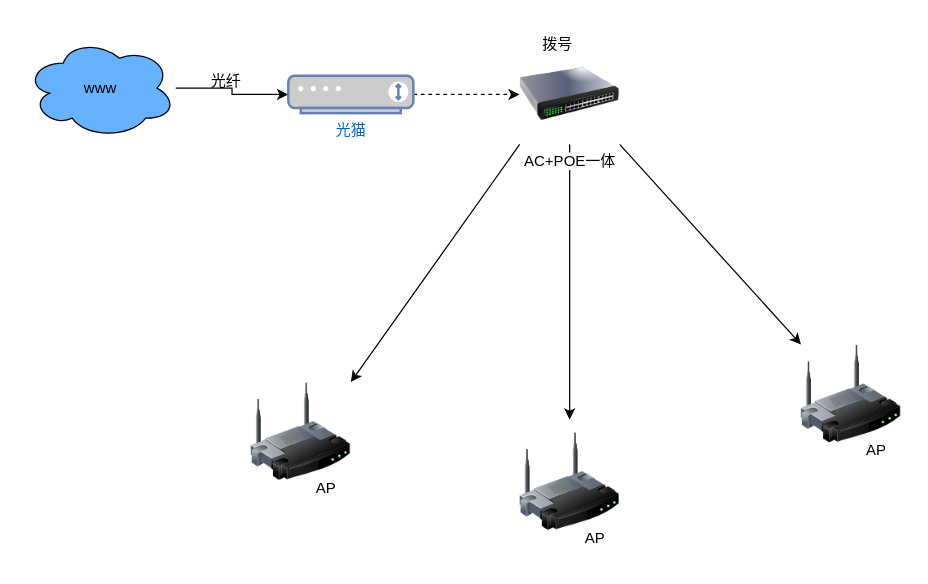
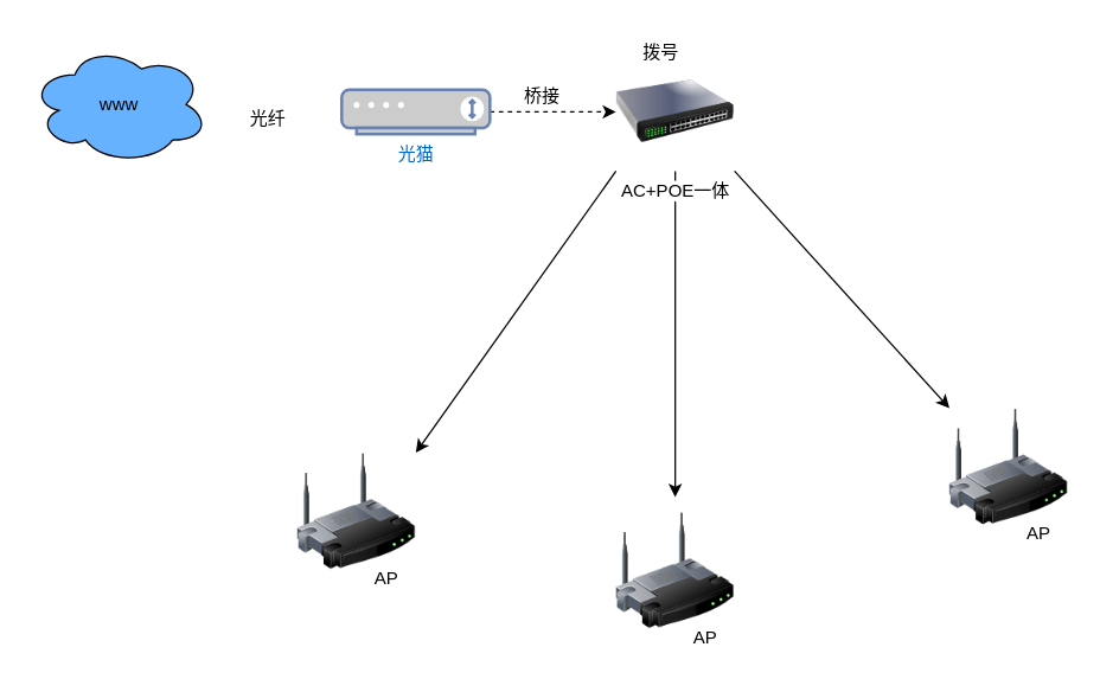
- <mxCell id="18" value="光纤" style="text;html=1;align=center;verticalAlign=middle;resizable=0;points=[];autosize=1;strokeColor=none;fillColor=none;" vertex="1" parent="1"><mxGeometry x="155" y="50" width="50" height="30" as="geometry" /></mxCell>
+ <mxCell id="18" value="光纤" style="text;html=1;align=center;verticalAlign=middle;resizable=0;points=[];autosize=1;strokeColor=none;fillColor=none;" vertex="1" parent="1"><mxGeometry x="155" y="65" width="50" height="30" as="geometry" /></mxCell>
+ <mxCell id="10" value="桥接" style="text;html=1;align=center;verticalAlign=middle;resizable=0;points=[];autosize=1;strokeColor=none;fillColor=none;" vertex="1" parent="1"><mxGeometry x="340" y="50" width="50" height="30" as="geometry" /></mxCell>
- <mxCell id="2" style="edgeStyle=orthogonalEdgeStyle;rounded=0;orthogonalLoop=1;jettySize=auto;html=1;" edge="1" parent="1" source="3" target="5"><mxGeometry relative="1" as="geometry" /></mxCell>
